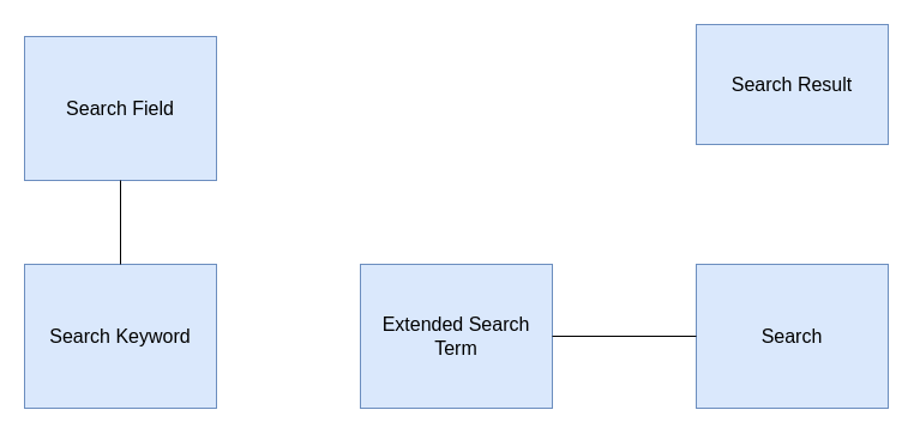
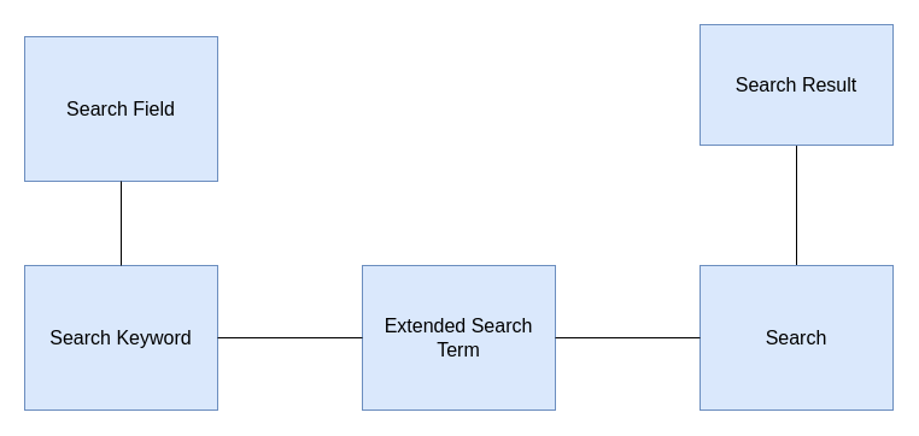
+ <mxCell id="3" value="" style="edgeStyle=orthogonalEdgeStyle;rounded=0;orthogonalLoop=1;jettySize=auto;html=1;fontSize=12;endArrow=none;endFill=0;" edge="1" parent="1" source="4" target="6"><mxGeometry relative="1" as="geometry" /></mxCell>
+ <mxCell id="9" value="" style="endArrow=none;html=1;rounded=0;fontSize=16;exitX=1;exitY=0.5;exitDx=0;exitDy=0;entryX=0;entryY=0.5;entryDx=0;entryDy=0;" edge="1" parent="1" source="7" target="5"><mxGeometry width="50" height="50" relative="1" as="geometry"><mxPoint x="420" y="320" as="sourcePoint" /><mxPoint x="470" y="270" as="targetPoint" /></mxGeometry></mxCell>
